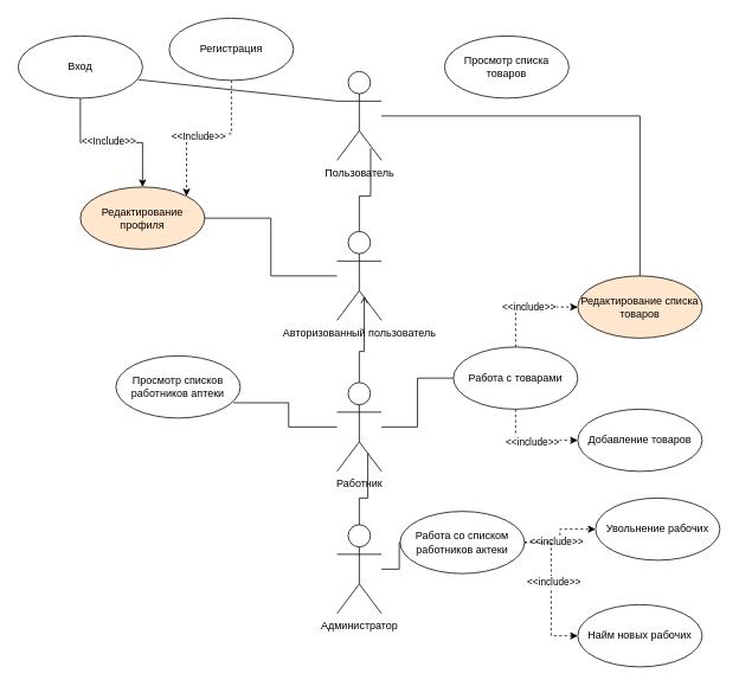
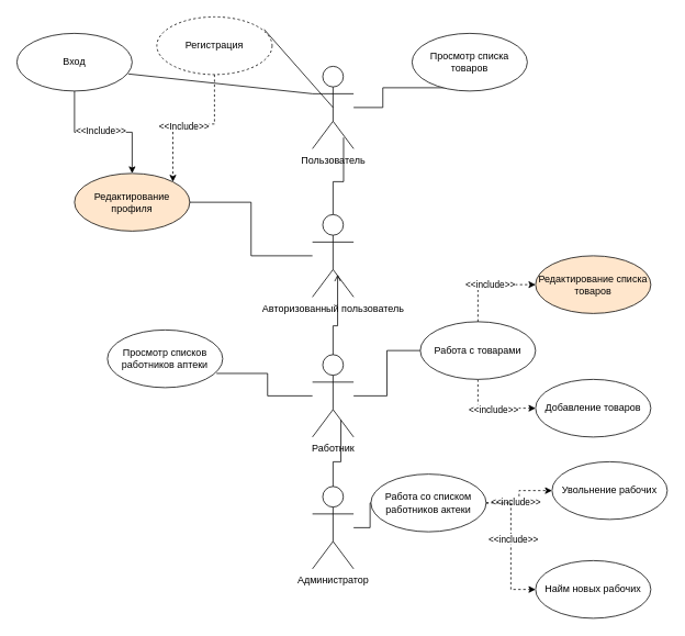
- <mxCell id="9" value="Регистрация" style="ellipse;whiteSpace=wrap;html=1;" vertex="1" parent="1"><mxGeometry x="190" y="20" width="140" height="70" as="geometry" /></mxCell>
+ <mxCell id="9" value="Регистрация" style="ellipse;whiteSpace=wrap;html=1;dashed=1;" vertex="1" parent="1"><mxGeometry x="190" y="20" width="140" height="70" as="geometry" /></mxCell>
+ <mxCell id="11" value="" style="endArrow=none;html=1;rounded=0;exitX=0.931;exitY=0.217;exitDx=0;exitDy=0;exitPerimeter=0;entryX=0.5;entryY=0.5;entryDx=0;entryDy=0;entryPerimeter=0;" edge="1" parent="1" source="9" target="3"><mxGeometry width="50" height="50" relative="1" as="geometry"><mxPoint x="235" y="129" as="sourcePoint" /><mxPoint x="389" y="223" as="targetPoint" /></mxGeometry></mxCell>
- <mxCell id="2" style="edgeStyle=orthogonalEdgeStyle;rounded=0;orthogonalLoop=1;jettySize=auto;html=1;endArrow=none;endFill=0;" edge="1" parent="1" source="3" target="30"><mxGeometry relative="1" as="geometry" /></mxCell>
+ <mxCell id="2" style="edgeStyle=orthogonalEdgeStyle;rounded=0;orthogonalLoop=1;jettySize=auto;html=1;entryX=0.674;entryY=0.943;entryDx=0;entryDy=0;entryPerimeter=0;endArrow=none;endFill=0;" edge="1" parent="1" source="3" target="17"><mxGeometry relative="1" as="geometry" /></mxCell>
